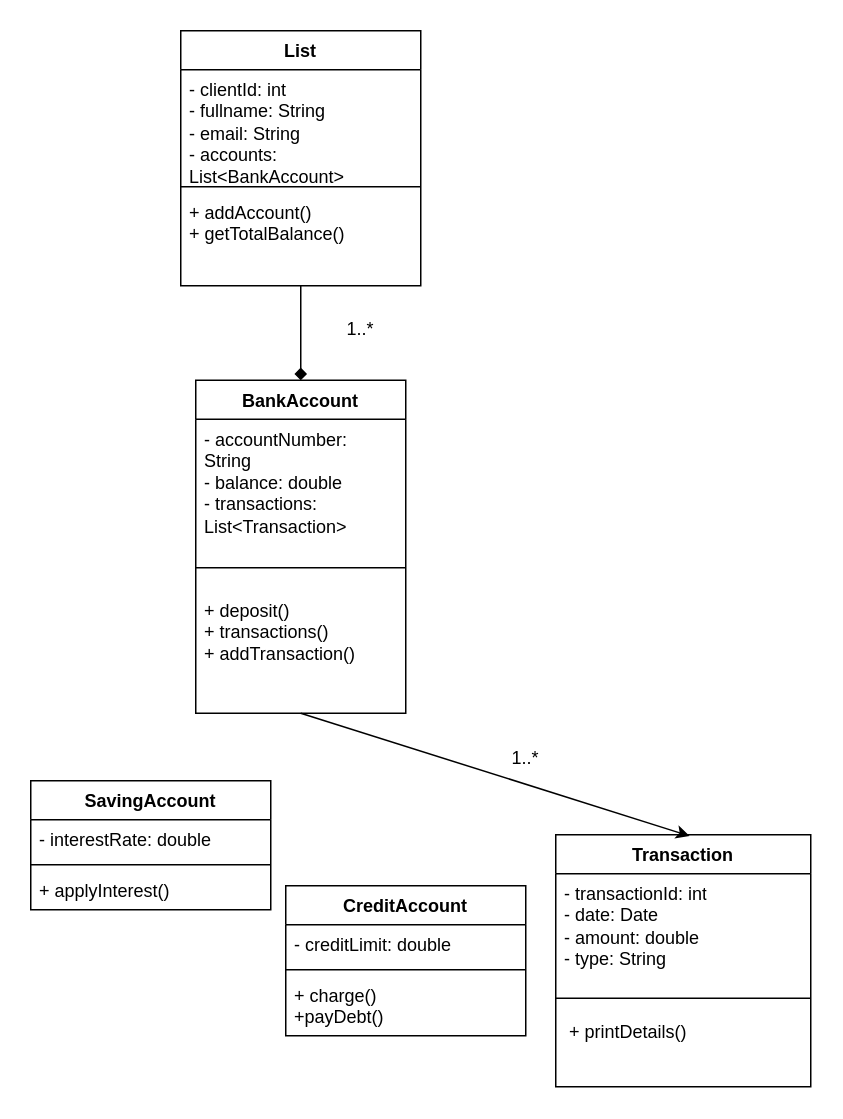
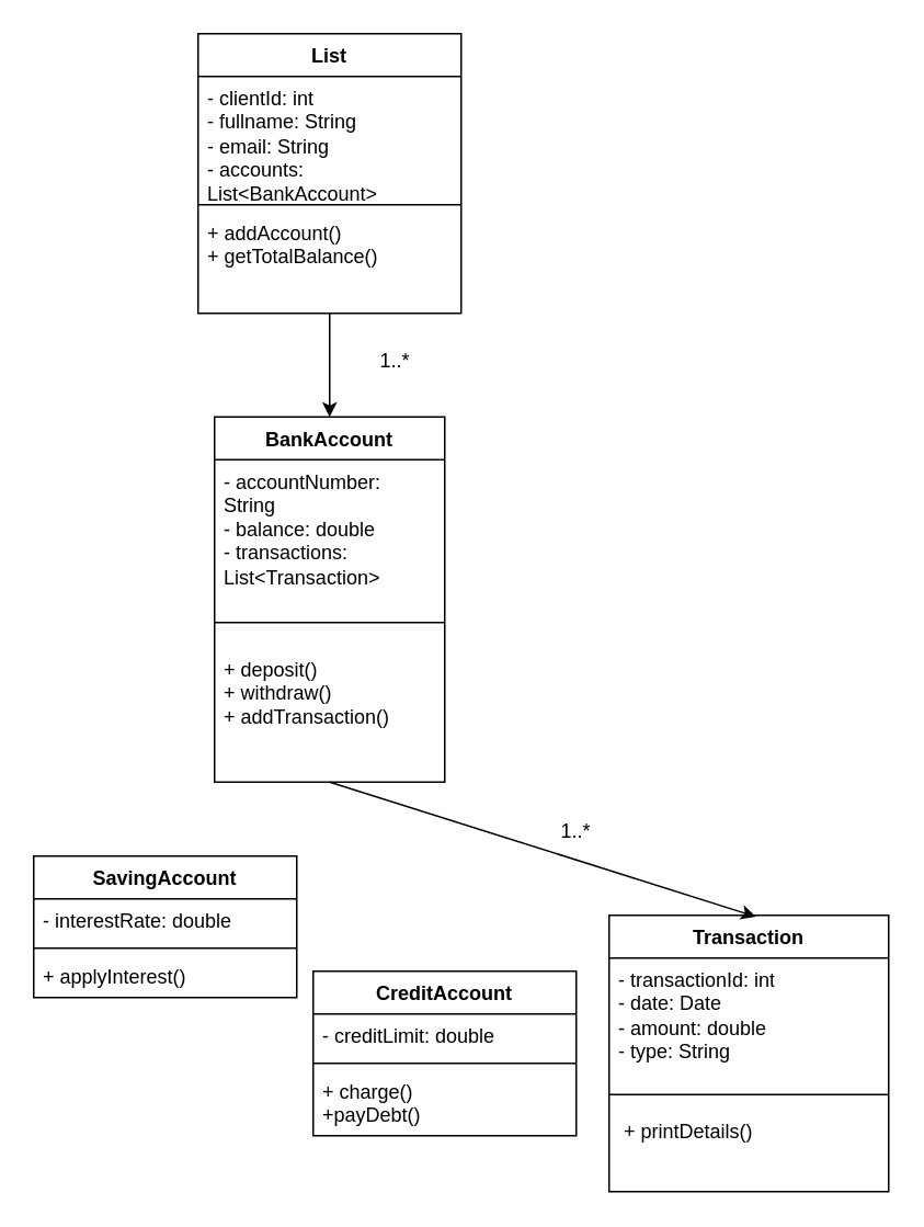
- <mxCell id="3" style="edgeStyle=orthogonalEdgeStyle;rounded=0;orthogonalLoop=1;jettySize=auto;html=1;endArrow=diamond;" edge="1" parent="1" source="4" target="8"><mxGeometry relative="1" as="geometry"><mxPoint x="200" y="230" as="targetPoint" /></mxGeometry></mxCell>
+ <mxCell id="3" style="edgeStyle=orthogonalEdgeStyle;rounded=0;orthogonalLoop=1;jettySize=auto;html=1;" edge="1" parent="1" source="4" target="8"><mxGeometry relative="1" as="geometry"><mxPoint x="200" y="230" as="targetPoint" /></mxGeometry></mxCell>
- <mxCell id="11" value="+ deposit()&lt;div&gt;+ transactions()&lt;/div&gt;&lt;div&gt;+ addTransaction()&lt;/div&gt;" style="text;strokeColor=none;fillColor=none;align=left;verticalAlign=top;spacingLeft=4;spacingRight=4;overflow=hidden;rotatable=0;points=[[0,0.5],[1,0.5]];portConstraint=eastwest;whiteSpace=wrap;html=1;" vertex="1" parent="8"><mxGeometry y="140" width="140" height="82" as="geometry" /></mxCell>
+ <mxCell id="11" value="+ deposit()&lt;div&gt;+ withdraw()&lt;/div&gt;&lt;div&gt;+ addTransaction()&lt;/div&gt;" style="text;strokeColor=none;fillColor=none;align=left;verticalAlign=top;spacingLeft=4;spacingRight=4;overflow=hidden;rotatable=0;points=[[0,0.5],[1,0.5]];portConstraint=eastwest;whiteSpace=wrap;html=1;" vertex="1" parent="8"><mxGeometry y="140" width="140" height="82" as="geometry" /></mxCell>
